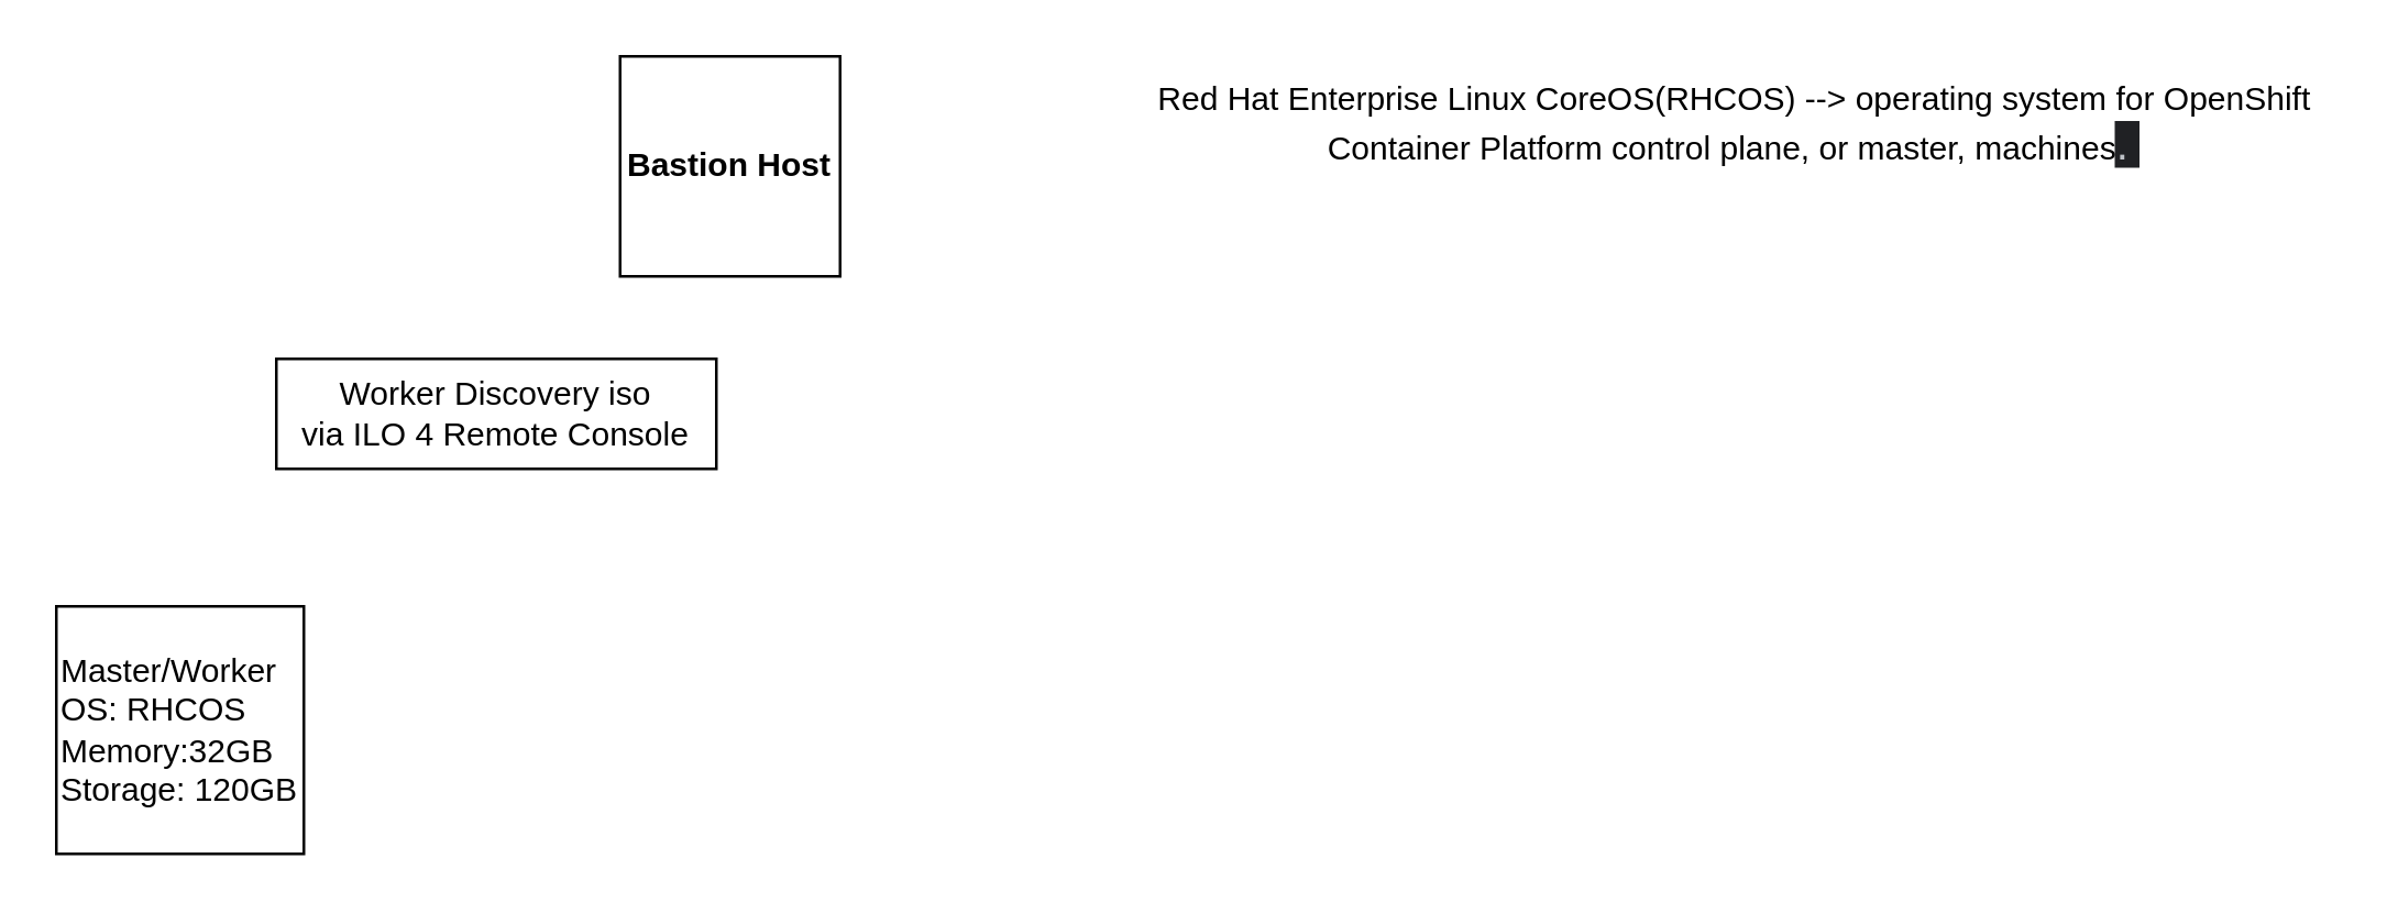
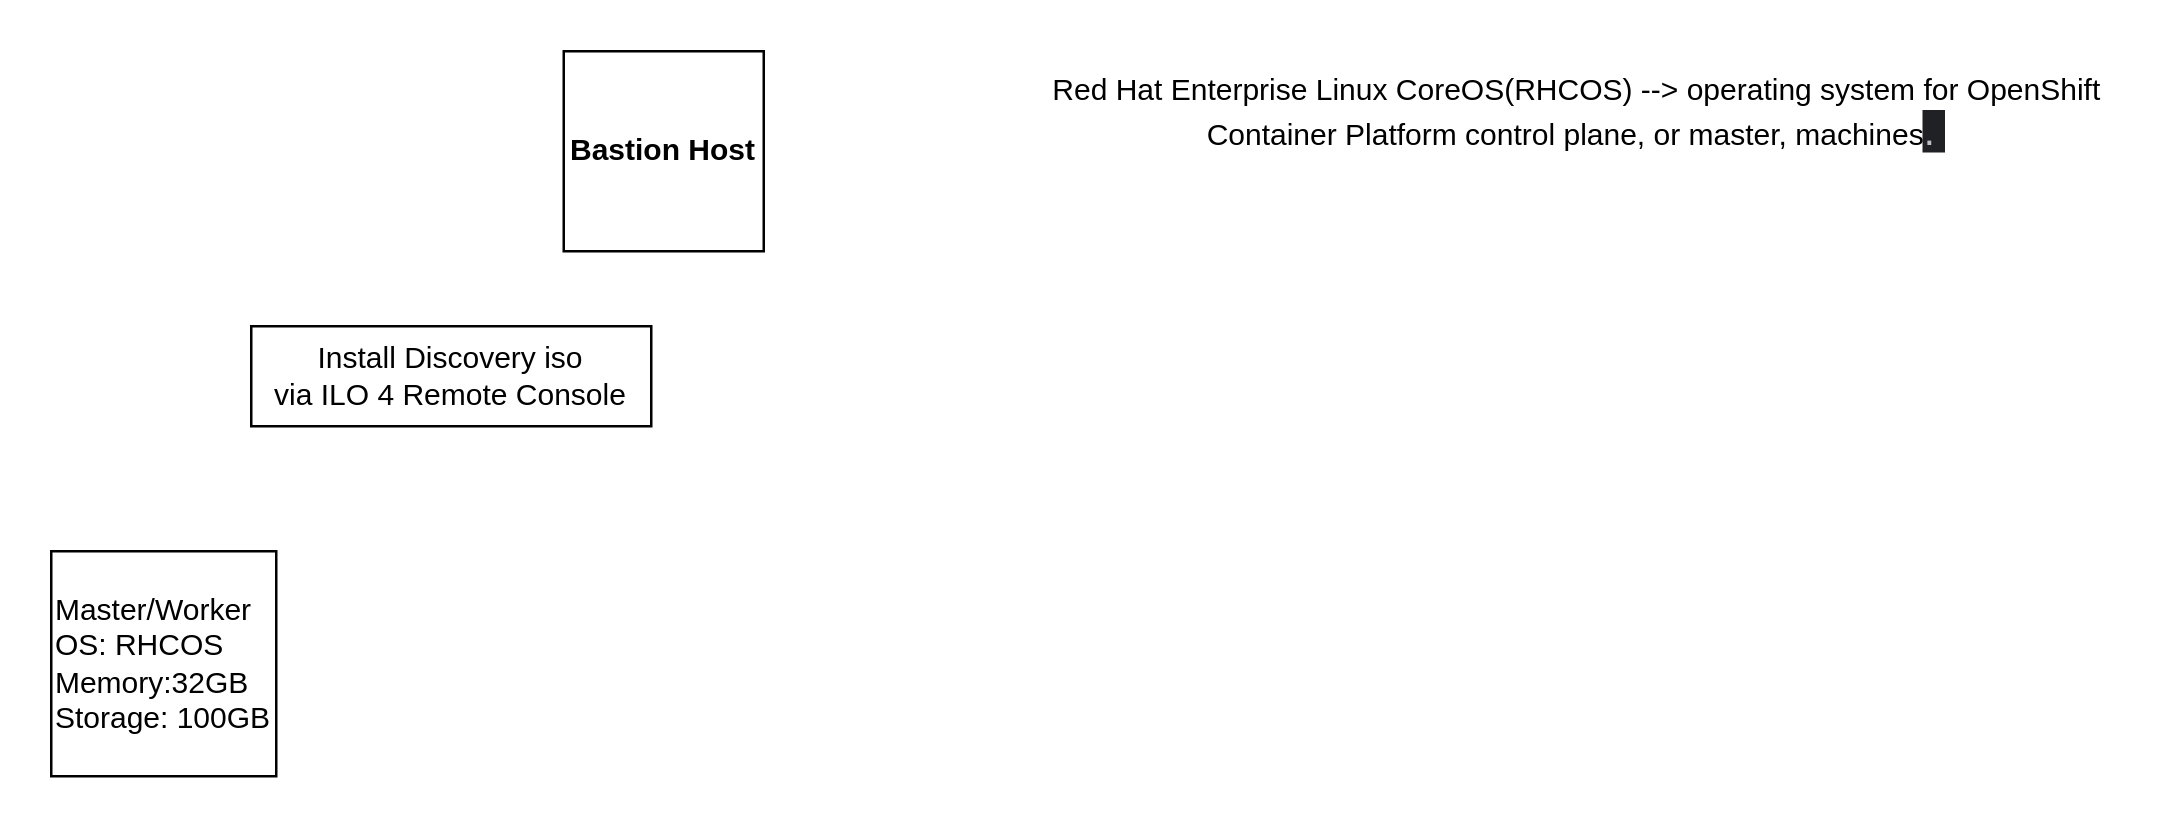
- <mxCell id="5" value="Worker Discovery iso&lt;br&gt;via ILO 4 Remote Console" style="rounded=0;whiteSpace=wrap;html=1;" vertex="1" parent="1"><mxGeometry x="100" y="130" width="160" height="40" as="geometry" /></mxCell>
+ <mxCell id="5" value="Install Discovery iso&lt;br&gt;via ILO 4 Remote Console" style="rounded=0;whiteSpace=wrap;html=1;" vertex="1" parent="1"><mxGeometry x="100" y="130" width="160" height="40" as="geometry" /></mxCell>
- <mxCell id="4" value="&lt;div style=&quot;text-align: left;&quot;&gt;&lt;span style=&quot;background-color: initial;&quot;&gt;Master/Worker&lt;/span&gt;&lt;/div&gt;&lt;div style=&quot;text-align: left;&quot;&gt;&lt;span style=&quot;background-color: initial;&quot;&gt;OS: RHCOS&lt;/span&gt;&lt;/div&gt;&lt;div style=&quot;text-align: left;&quot;&gt;&lt;span style=&quot;background-color: initial;&quot;&gt;Memory:32GB&lt;/span&gt;&lt;/div&gt;&lt;div style=&quot;text-align: left;&quot;&gt;&lt;span style=&quot;background-color: initial;&quot;&gt;Storage: 120GB&lt;/span&gt;&lt;/div&gt;" style="whiteSpace=wrap;html=1;aspect=fixed;" vertex="1" parent="1"><mxGeometry x="20" y="220" width="90" height="90" as="geometry" /></mxCell>
+ <mxCell id="4" value="&lt;div style=&quot;text-align: left;&quot;&gt;&lt;span style=&quot;background-color: initial;&quot;&gt;Master/Worker&lt;/span&gt;&lt;/div&gt;&lt;div style=&quot;text-align: left;&quot;&gt;&lt;span style=&quot;background-color: initial;&quot;&gt;OS: RHCOS&lt;/span&gt;&lt;/div&gt;&lt;div style=&quot;text-align: left;&quot;&gt;&lt;span style=&quot;background-color: initial;&quot;&gt;Memory:32GB&lt;/span&gt;&lt;/div&gt;&lt;div style=&quot;text-align: left;&quot;&gt;&lt;span style=&quot;background-color: initial;&quot;&gt;Storage: 100GB&lt;/span&gt;&lt;/div&gt;" style="whiteSpace=wrap;html=1;aspect=fixed;" vertex="1" parent="1"><mxGeometry x="20" y="220" width="90" height="90" as="geometry" /></mxCell>
